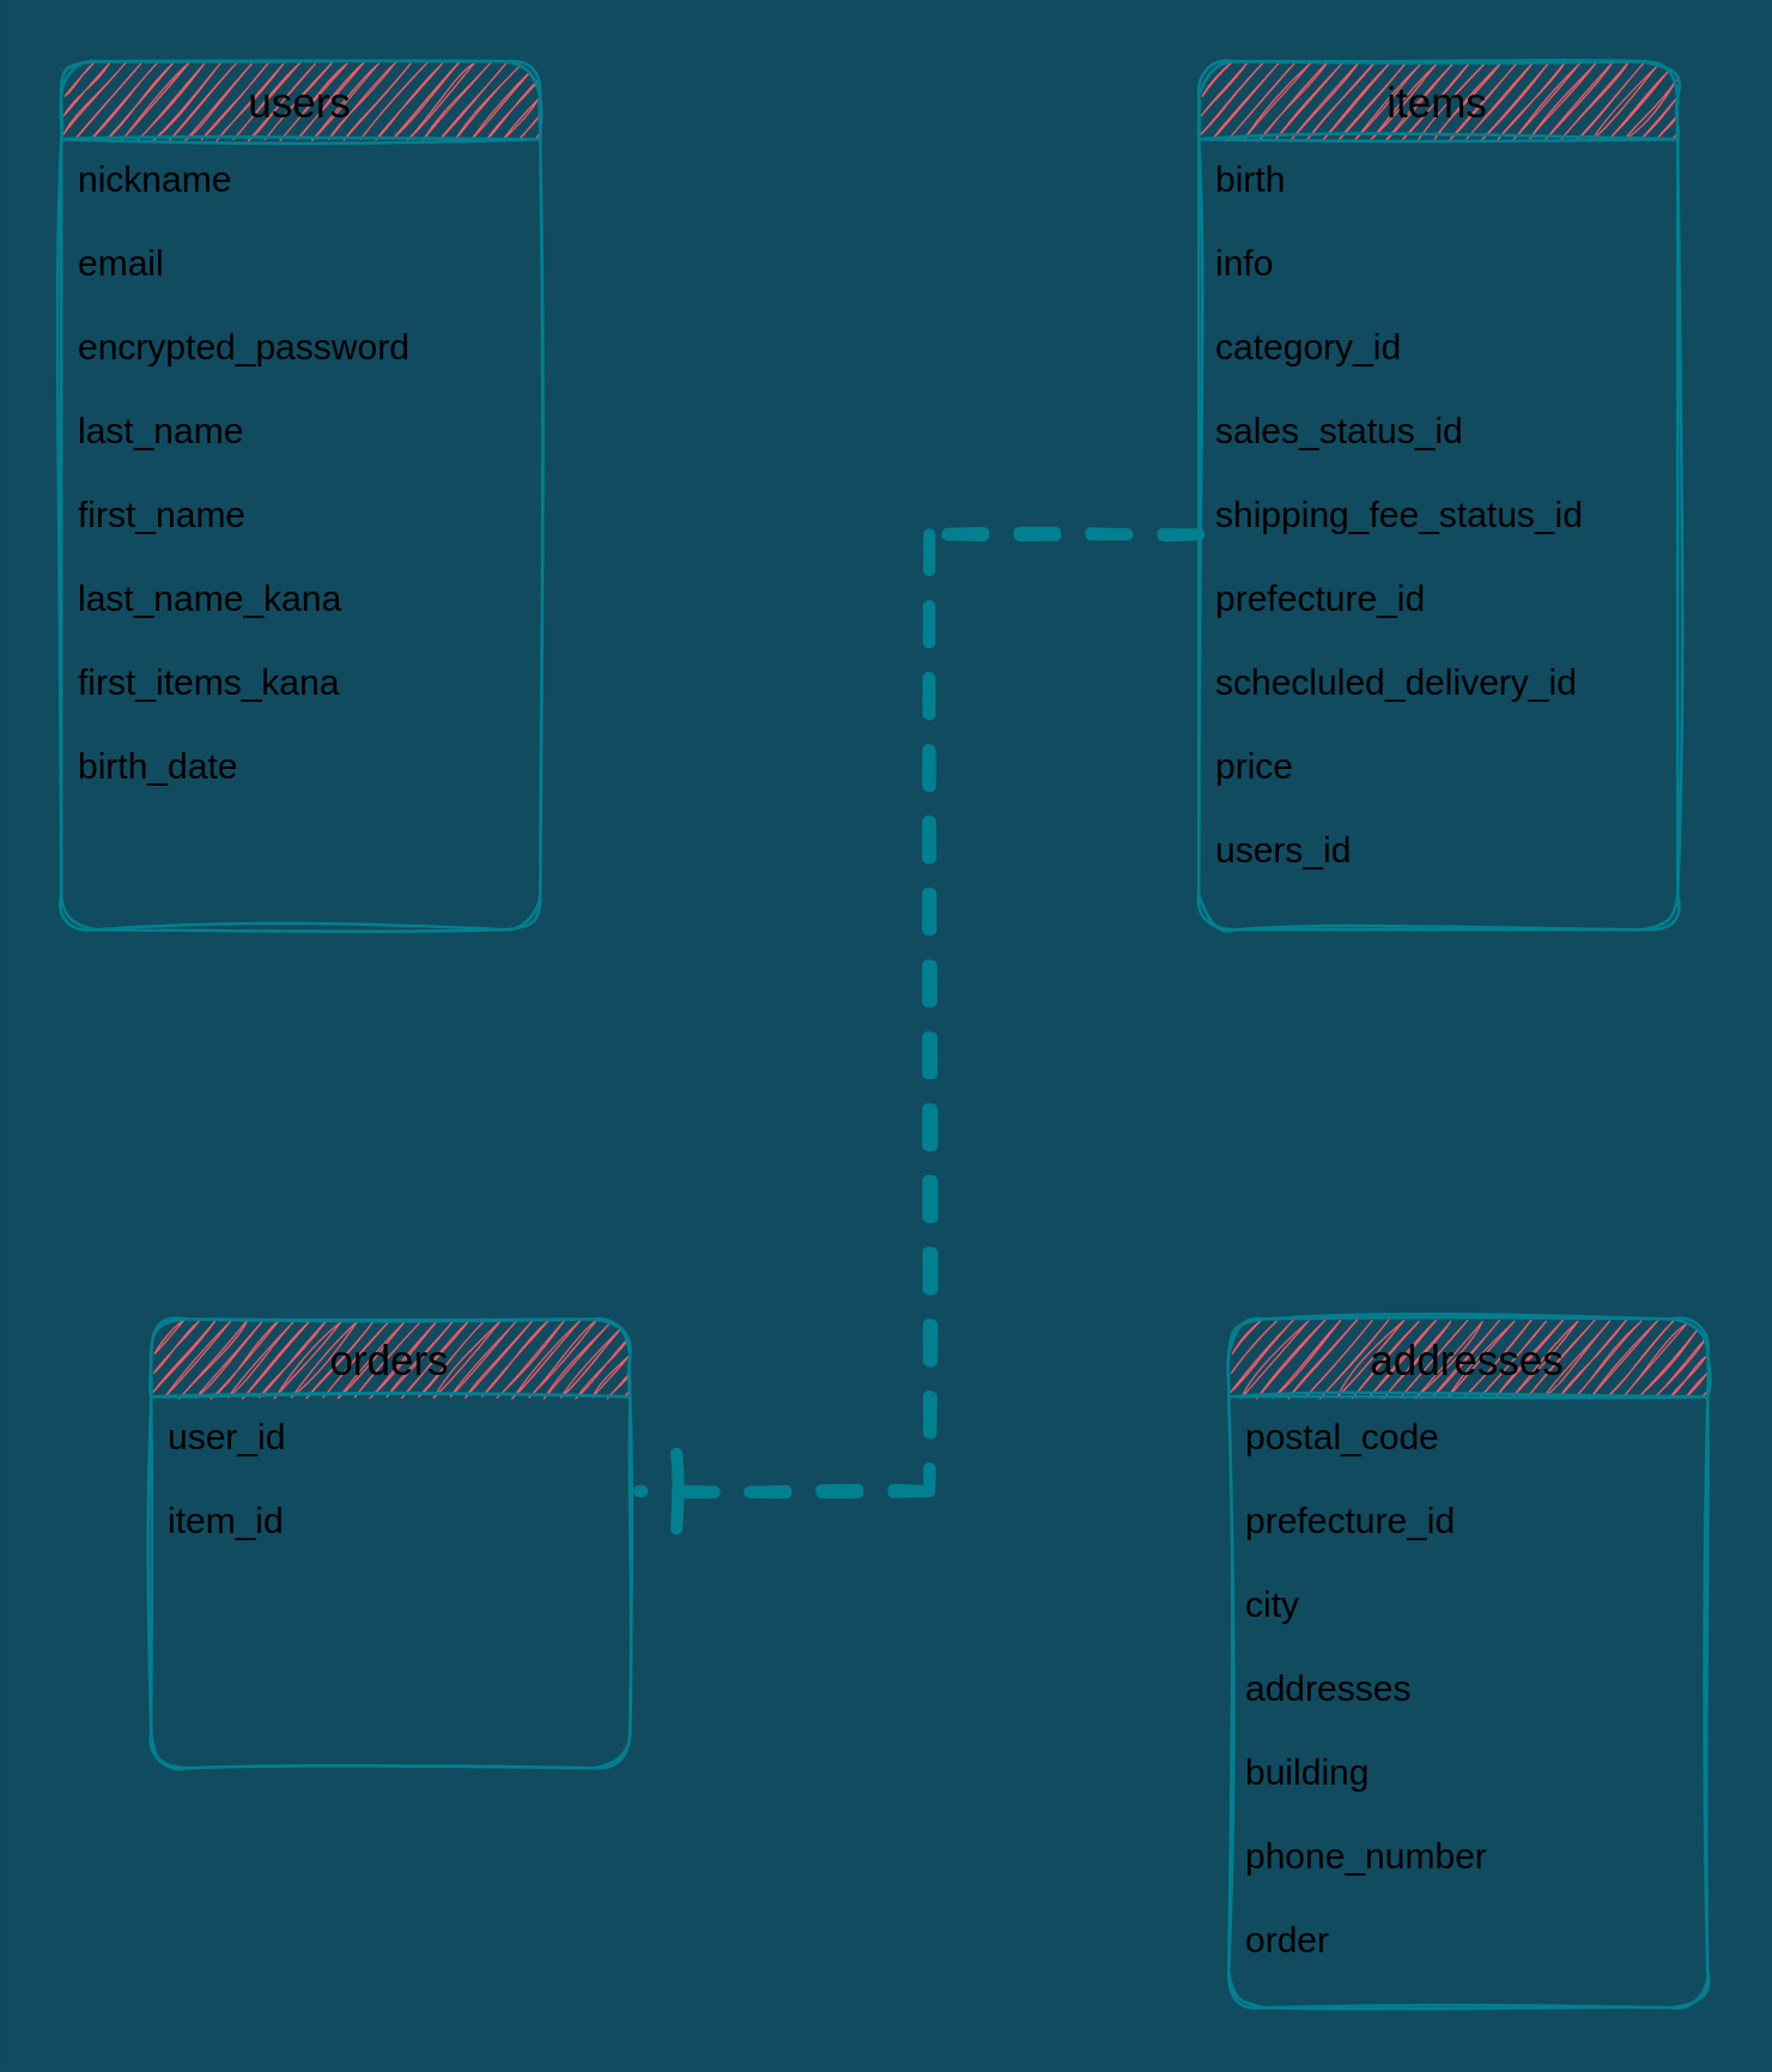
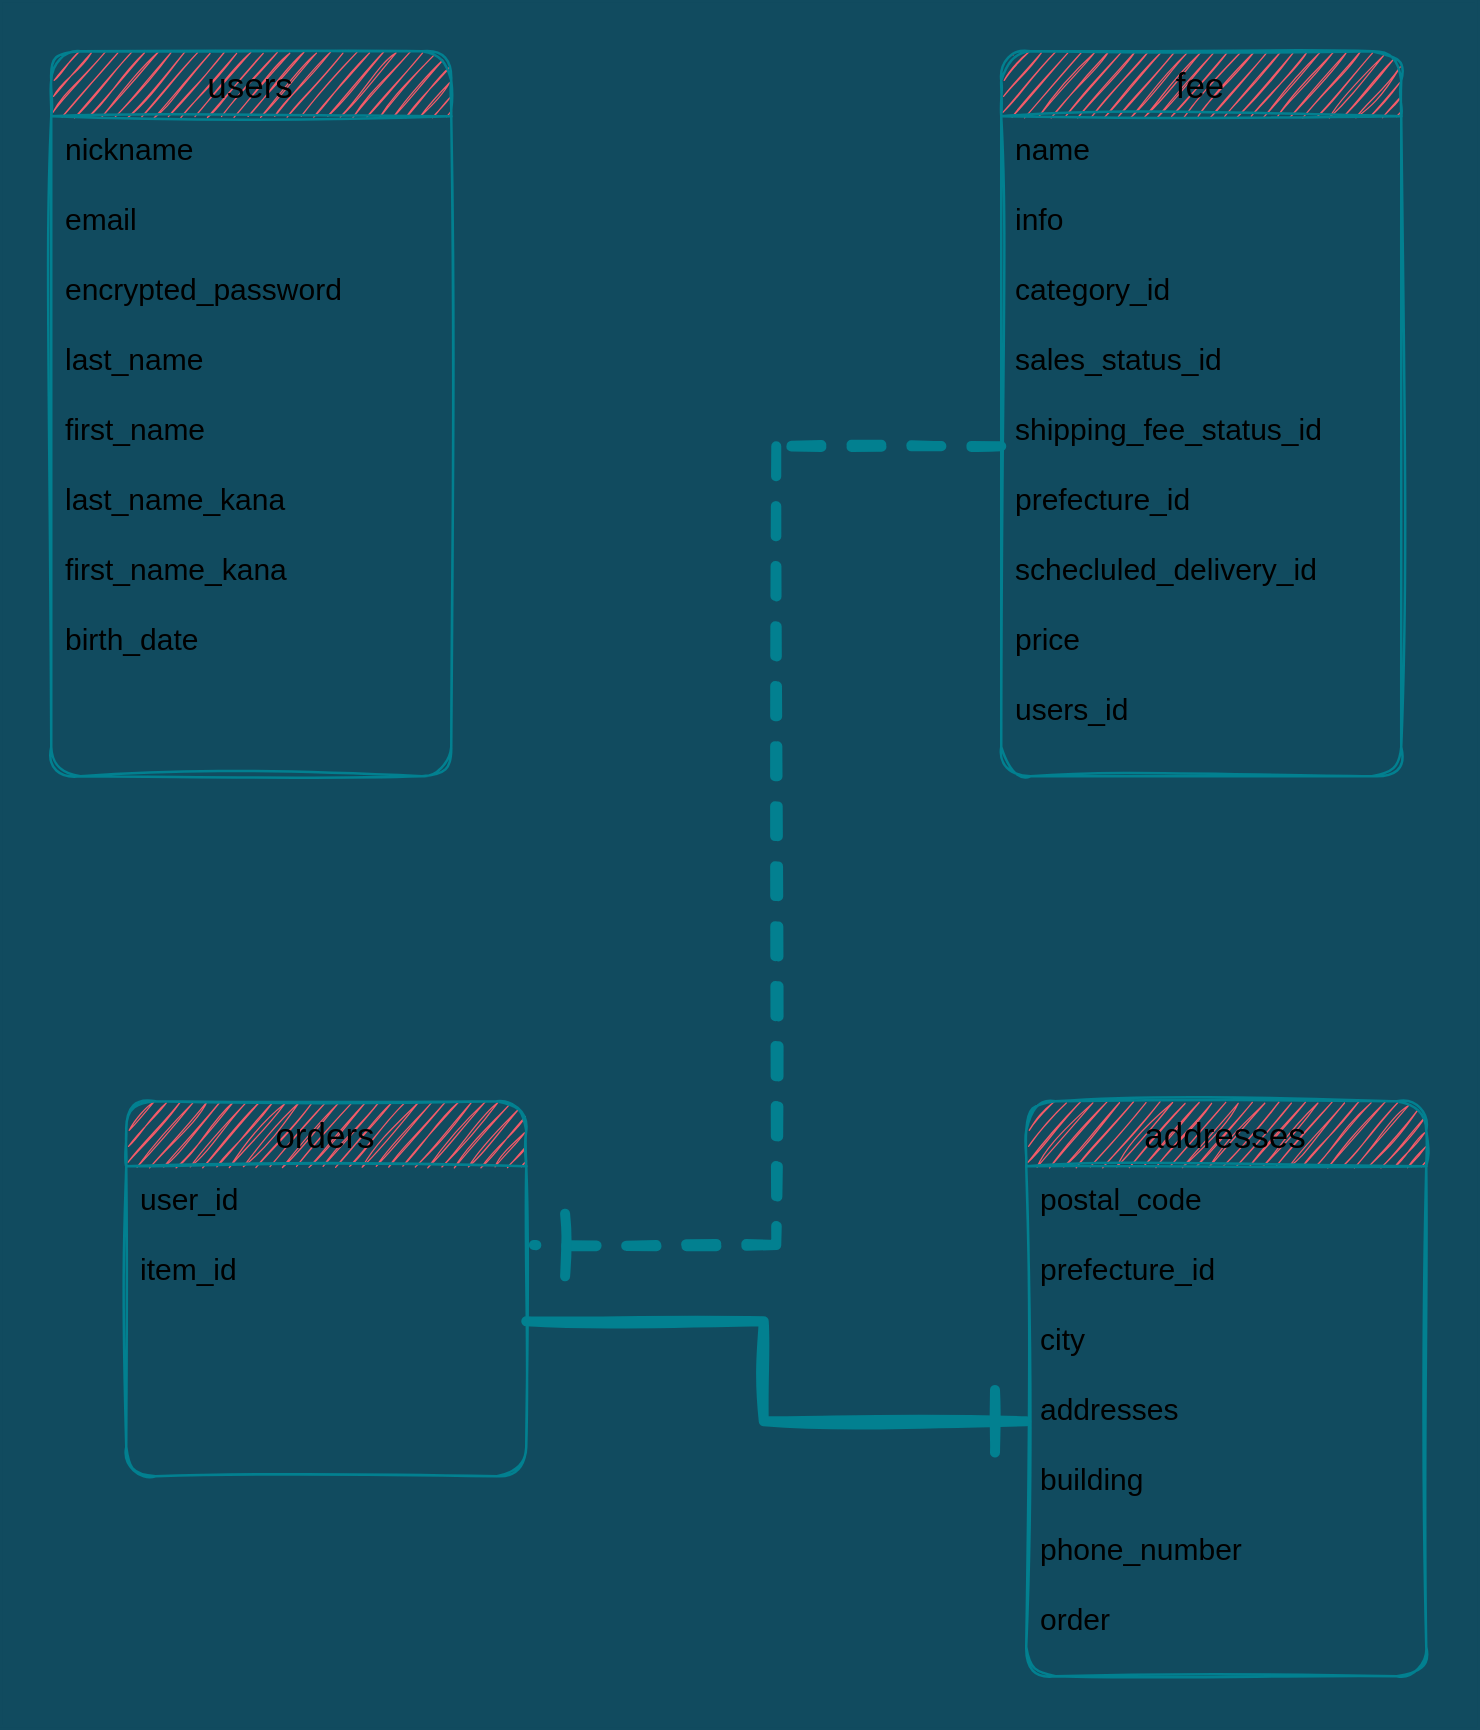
- <mxCell id="2" value="items" style="swimlane;fontStyle=0;childLayout=stackLayout;horizontal=1;startSize=26;horizontalStack=0;resizeParent=1;resizeParentMax=0;resizeLast=0;collapsible=1;marginBottom=0;align=center;fontSize=14;rounded=1;sketch=1;strokeColor=#028090;fillColor=#F45B69;" parent="1" vertex="1"><mxGeometry x="400" y="20" width="160" height="290" as="geometry" /></mxCell>
+ <mxCell id="2" value="fee" style="swimlane;fontStyle=0;childLayout=stackLayout;horizontal=1;startSize=26;horizontalStack=0;resizeParent=1;resizeParentMax=0;resizeLast=0;collapsible=1;marginBottom=0;align=center;fontSize=14;rounded=1;sketch=1;strokeColor=#028090;fillColor=#F45B69;" parent="1" vertex="1"><mxGeometry x="400" y="20" width="160" height="290" as="geometry" /></mxCell>
- <mxCell id="5" value="nickname&#10;&#10;email &#10;&#10;encrypted_password&#10;&#10;last_name&#10;&#10;first_name&#10;&#10;last_name_kana&#10;&#10;first_items_kana&#10;&#10;birth_date" style="text;strokeColor=none;fillColor=none;spacingLeft=4;spacingRight=4;overflow=hidden;rotatable=0;points=[[0,0.5],[1,0.5]];portConstraint=eastwest;fontSize=12;" parent="4" vertex="1"><mxGeometry y="26" width="160" height="264" as="geometry" /></mxCell>
+ <mxCell id="5" value="nickname&#10;&#10;email &#10;&#10;encrypted_password&#10;&#10;last_name&#10;&#10;first_name&#10;&#10;last_name_kana&#10;&#10;first_name_kana&#10;&#10;birth_date" style="text;strokeColor=none;fillColor=none;spacingLeft=4;spacingRight=4;overflow=hidden;rotatable=0;points=[[0,0.5],[1,0.5]];portConstraint=eastwest;fontSize=12;" parent="4" vertex="1"><mxGeometry y="26" width="160" height="264" as="geometry" /></mxCell>
- <mxCell id="3" value="birth&#10;&#10;info&#10;&#10;category_id&#10;&#10;sales_status_id&#10;&#10;shipping_fee_status_id&#10;&#10;prefecture_id&#10;&#10;schecluled_delivery_id&#10;&#10;price&#10;&#10;users_id&#10;&#10;&#10;&#10;&#10;&#10;" style="text;strokeColor=none;fillColor=none;spacingLeft=4;spacingRight=4;overflow=hidden;rotatable=0;points=[[0,0.5],[1,0.5]];portConstraint=eastwest;fontSize=12;" parent="2" vertex="1"><mxGeometry y="26" width="160" height="264" as="geometry" /></mxCell>
+ <mxCell id="3" value="name&#10;&#10;info&#10;&#10;category_id&#10;&#10;sales_status_id&#10;&#10;shipping_fee_status_id&#10;&#10;prefecture_id&#10;&#10;schecluled_delivery_id&#10;&#10;price&#10;&#10;users_id&#10;&#10;&#10;&#10;&#10;&#10;" style="text;strokeColor=none;fillColor=none;spacingLeft=4;spacingRight=4;overflow=hidden;rotatable=0;points=[[0,0.5],[1,0.5]];portConstraint=eastwest;fontSize=12;" parent="2" vertex="1"><mxGeometry y="26" width="160" height="264" as="geometry" /></mxCell>
+ <mxCell id="11" style="edgeStyle=orthogonalEdgeStyle;rounded=0;sketch=1;jumpSize=13;orthogonalLoop=1;jettySize=auto;html=1;exitX=1;exitY=0.5;exitDx=0;exitDy=0;entryX=0;entryY=0.5;entryDx=0;entryDy=0;startSize=20;endArrow=ERone;endFill=0;endSize=20;strokeColor=#028090;strokeWidth=4;fillColor=#F45B69;fontColor=#E4FDE1;" parent="1" source="8" target="10" edge="1"><mxGeometry relative="1" as="geometry" /></mxCell>
